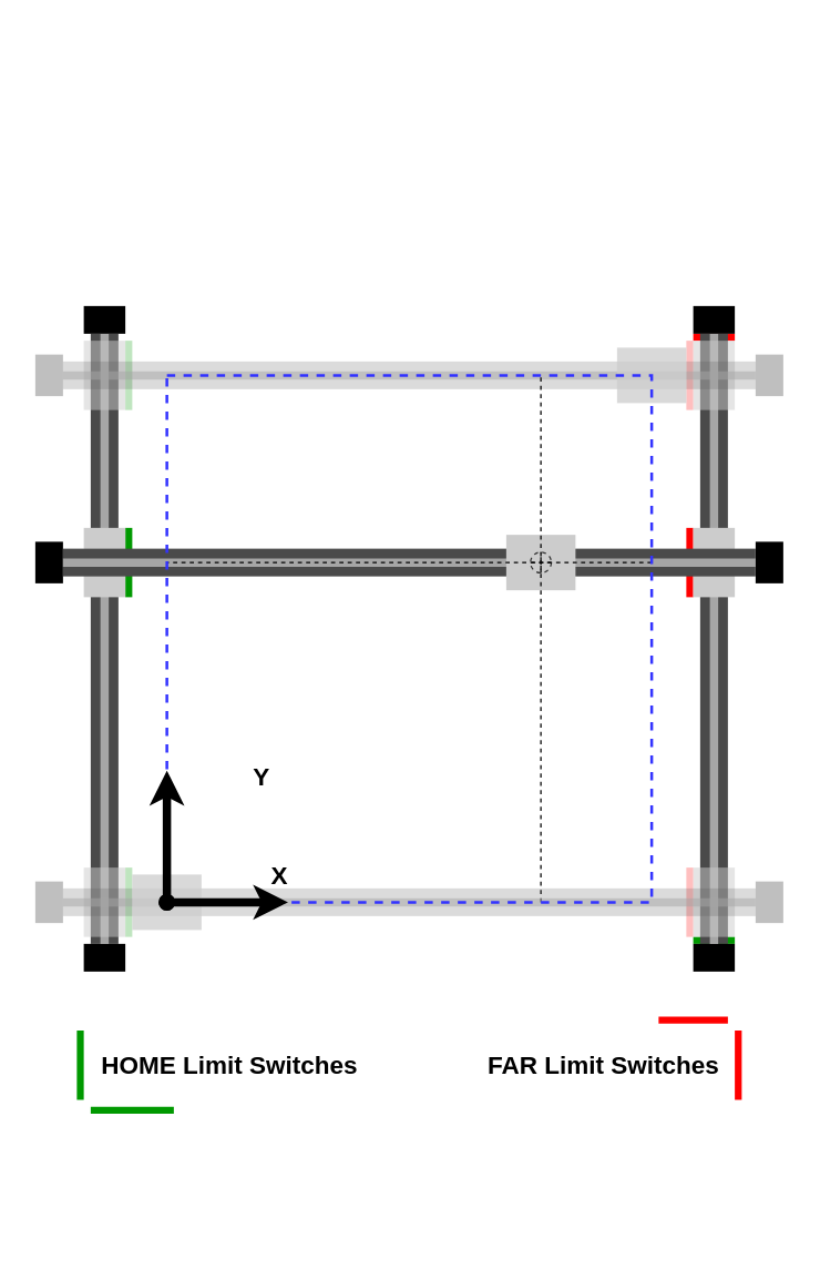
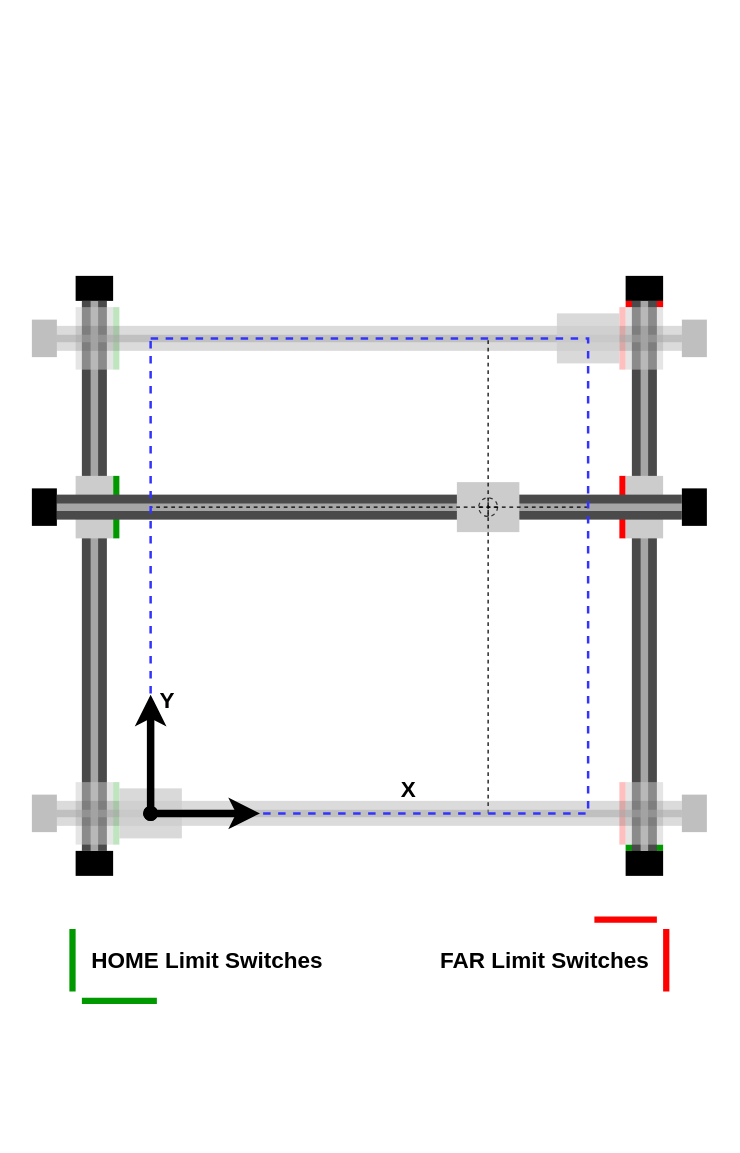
- <mxCell id="35" value="Y" style="text;html=1;align=center;verticalAlign=middle;resizable=0;points=[];autosize=1;fontStyle=1;fontFamily=Helvetica;fontSize=18;" vertex="1" parent="1"><mxGeometry x="175" y="545" width="25" height="30" as="geometry" /></mxCell>
+ <mxCell id="35" value="Y" style="text;html=1;align=center;verticalAlign=middle;resizable=0;points=[];autosize=1;fontStyle=1;fontFamily=Helvetica;fontSize=18;" vertex="1" parent="1"><mxGeometry x="120" y="545" width="25" height="30" as="geometry" /></mxCell>
- <mxCell id="34" value="X" style="text;html=1;align=center;verticalAlign=middle;resizable=0;points=[];autosize=1;fontStyle=1;fontFamily=Helvetica;fontSize=18;" vertex="1" parent="1"><mxGeometry x="188" y="616" width="25" height="30" as="geometry" /></mxCell>
+ <mxCell id="34" value="X" style="text;html=1;align=center;verticalAlign=middle;resizable=0;points=[];autosize=1;fontStyle=1;fontFamily=Helvetica;fontSize=18;" vertex="1" parent="1"><mxGeometry x="313" y="616" width="25" height="30" as="geometry" /></mxCell>
